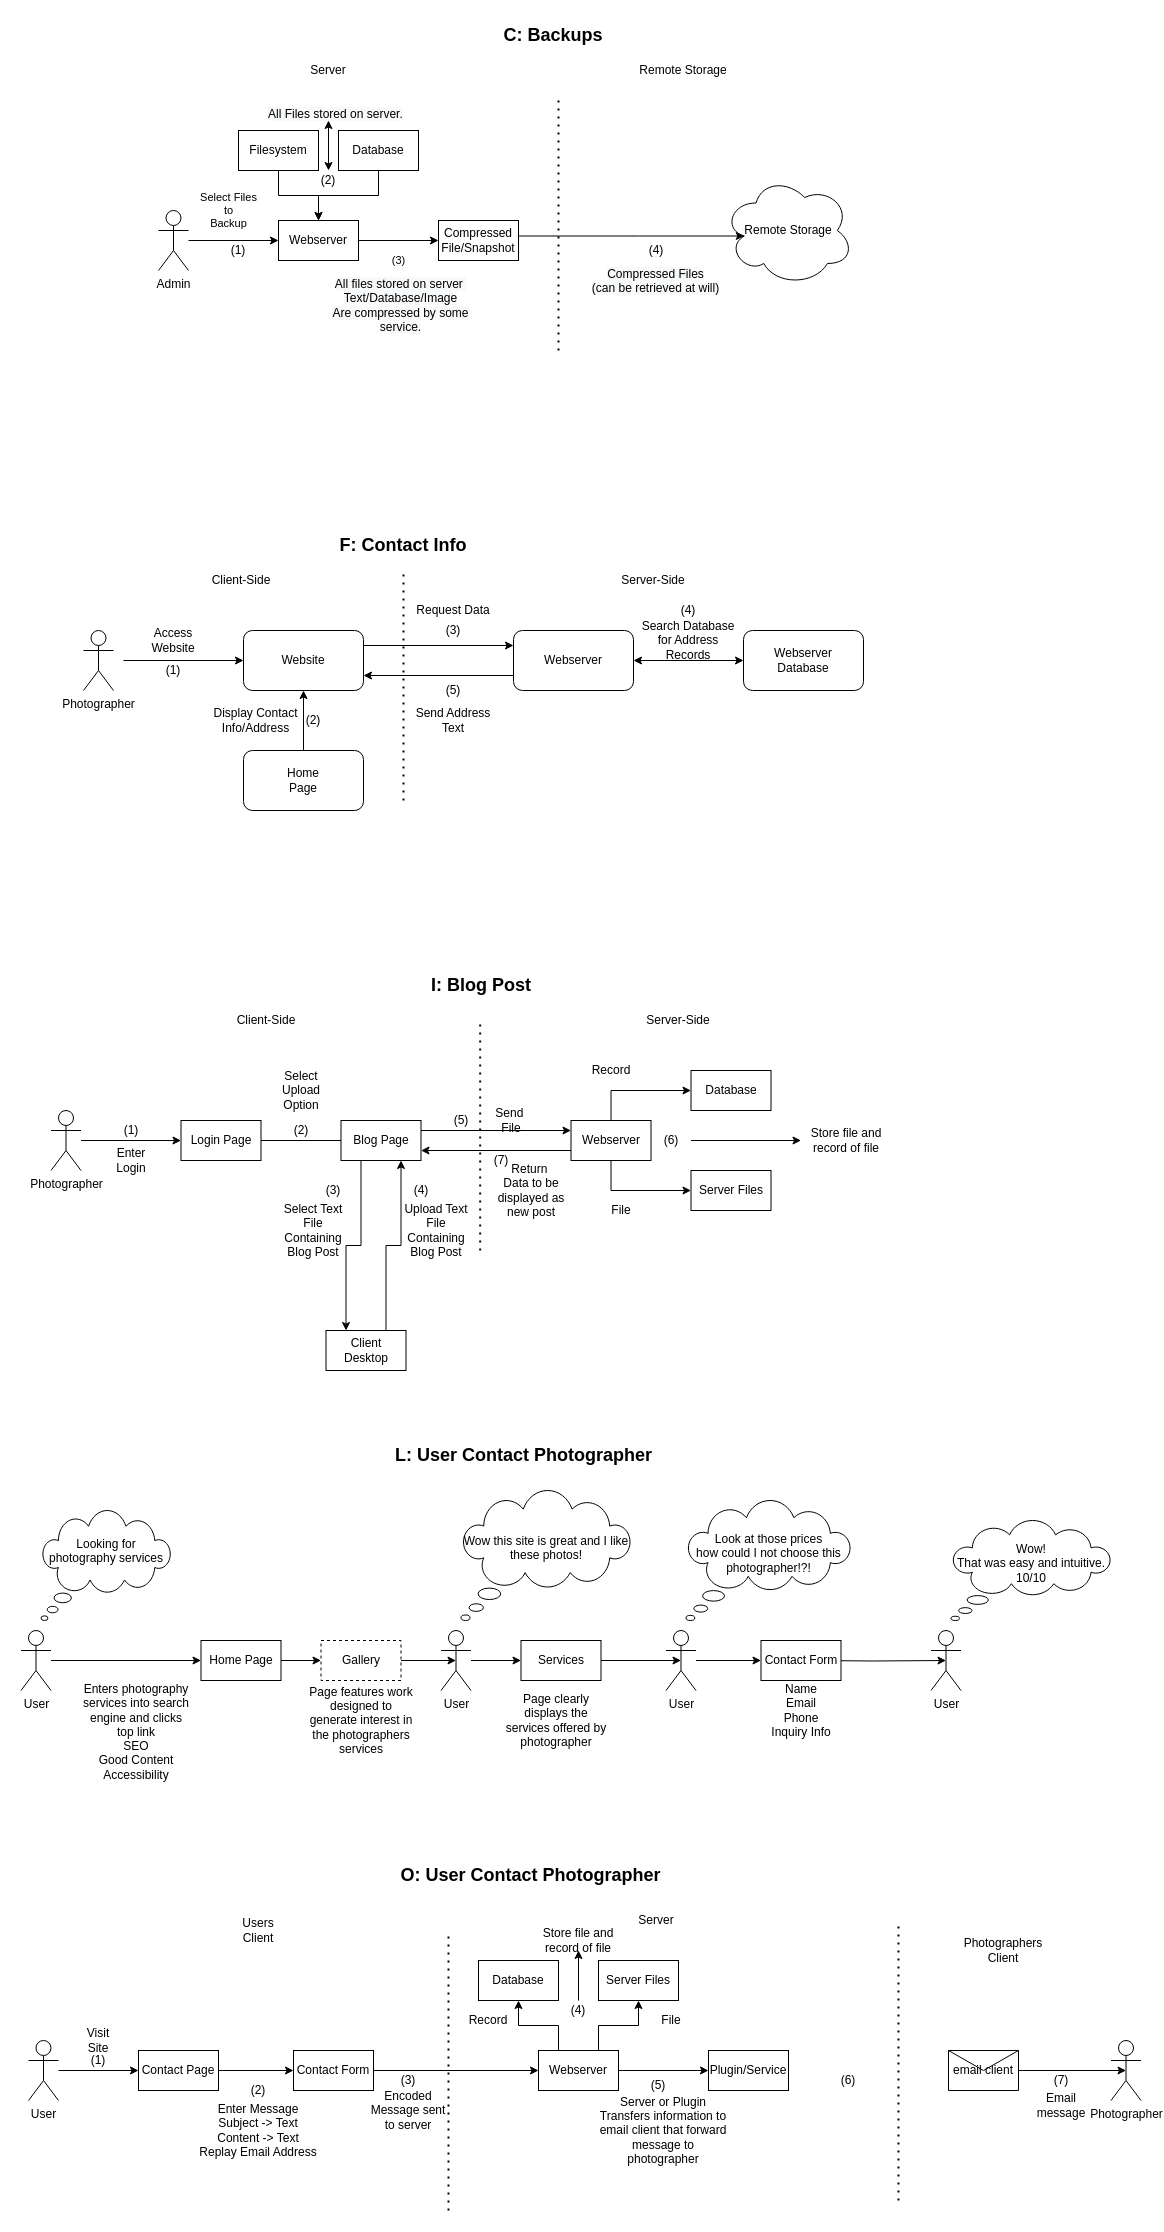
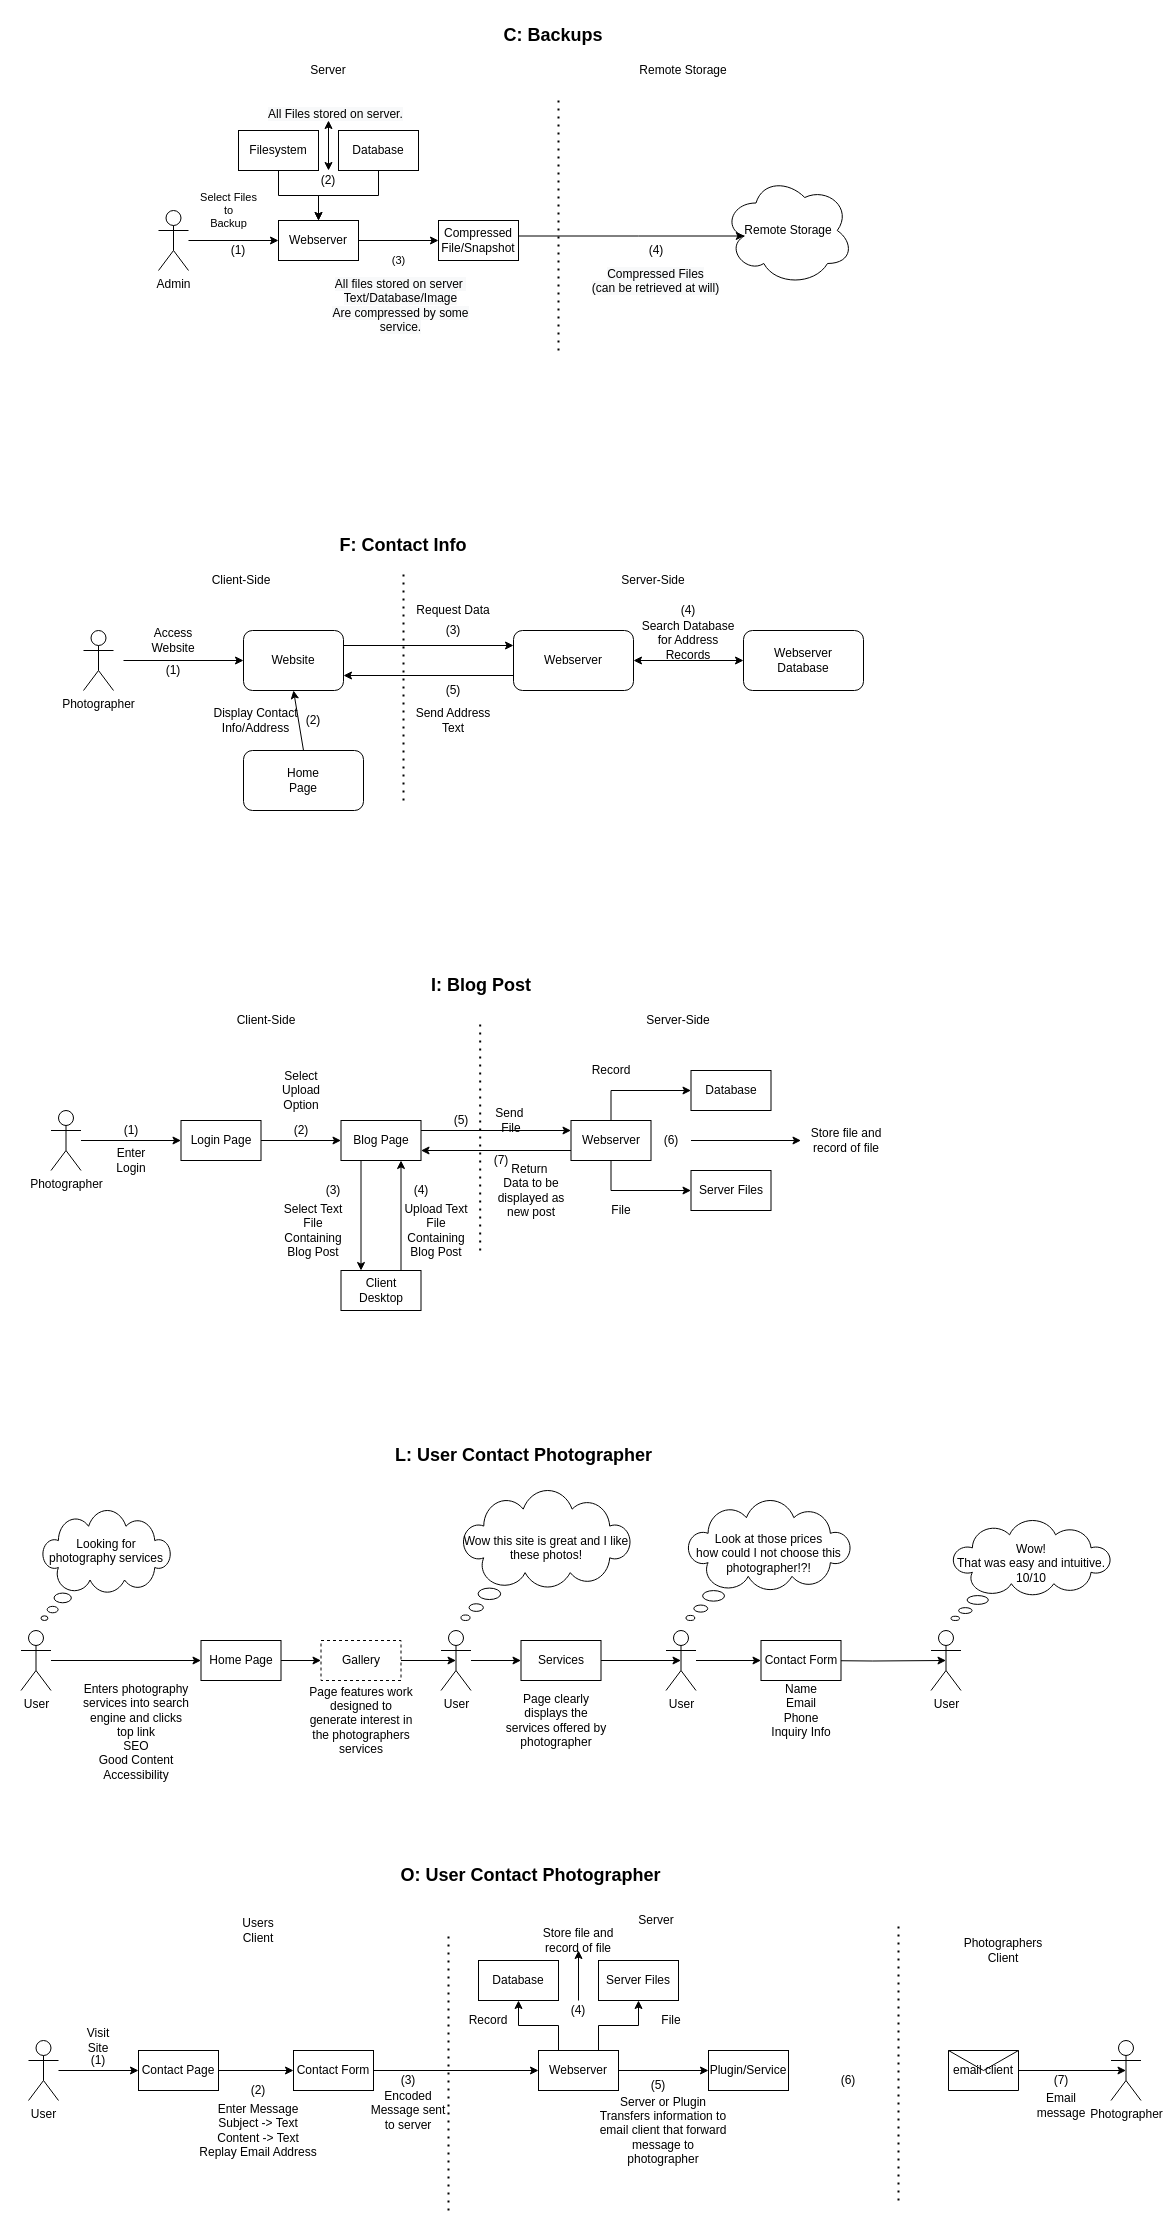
- <mxCell id="58" value="Website" style="rounded=1;whiteSpace=wrap;html=1;" parent="1" vertex="1"><mxGeometry x="243" y="630" width="120" height="60" as="geometry" /></mxCell>
+ <mxCell id="58" value="Website" style="rounded=1;whiteSpace=wrap;html=1;" parent="1" vertex="1"><mxGeometry x="243" y="630" width="100" height="60" as="geometry" /></mxCell>
- <mxCell id="20" style="edgeStyle=orthogonalEdgeStyle;rounded=0;orthogonalLoop=1;jettySize=auto;html=1;entryX=0;entryY=0.5;entryDx=0;entryDy=0;endArrow=none;" parent="1" source="21" target="13" edge="1"><mxGeometry relative="1" as="geometry" /></mxCell>
+ <mxCell id="20" style="edgeStyle=orthogonalEdgeStyle;rounded=0;orthogonalLoop=1;jettySize=auto;html=1;entryX=0;entryY=0.5;entryDx=0;entryDy=0;" parent="1" source="21" target="13" edge="1"><mxGeometry relative="1" as="geometry" /></mxCell>
- <mxCell id="17" value="Client Desktop" style="rounded=0;whiteSpace=wrap;html=1;" parent="1" vertex="1"><mxGeometry x="325.5" y="1330" width="80" height="40" as="geometry" /></mxCell>
+ <mxCell id="17" value="Client Desktop" style="rounded=0;whiteSpace=wrap;html=1;" parent="1" vertex="1"><mxGeometry x="340.5" y="1270" width="80" height="40" as="geometry" /></mxCell>
